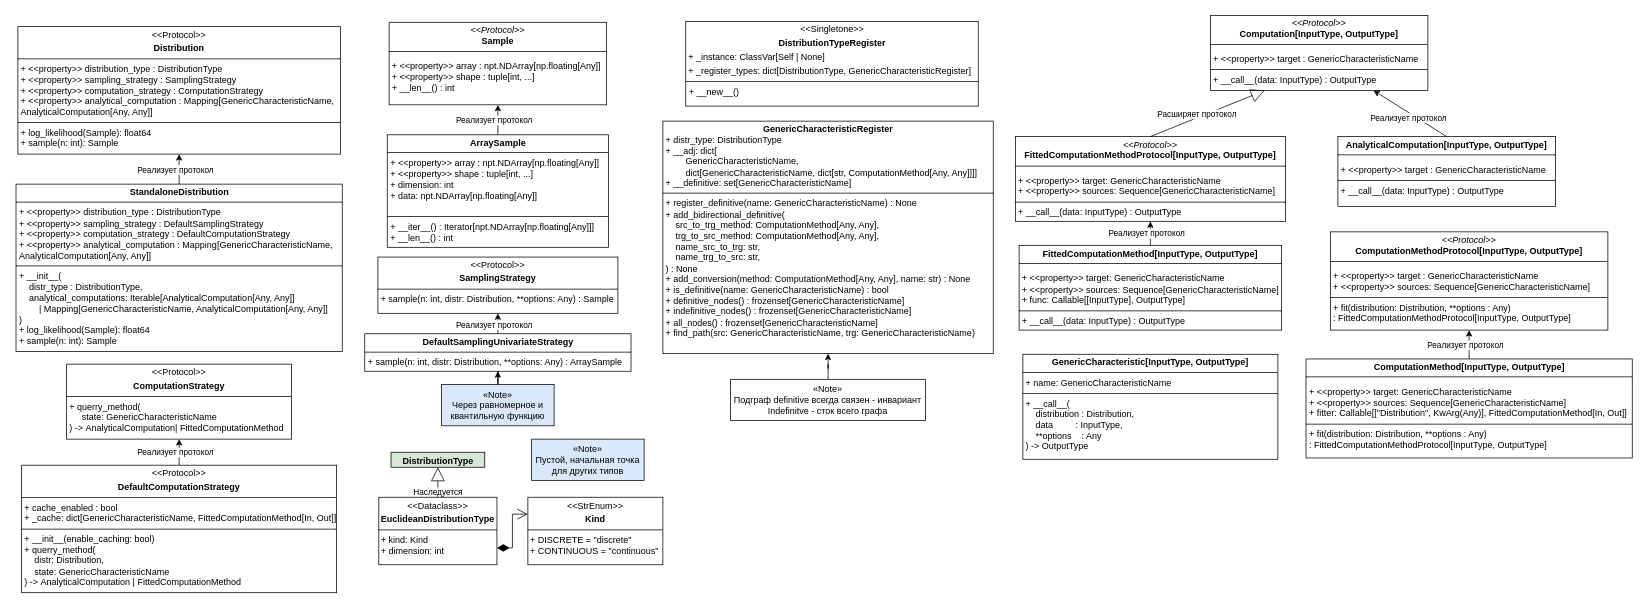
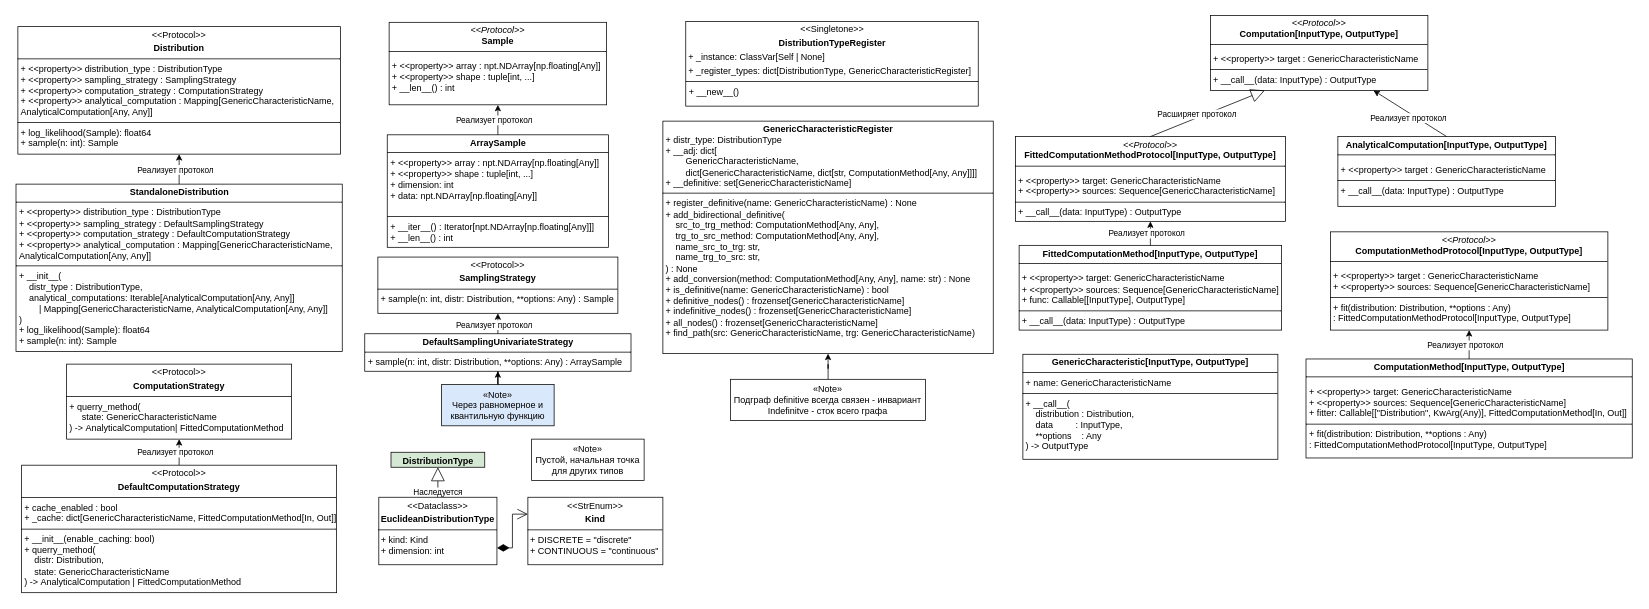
- <mxCell id="17" value="«Note»&lt;br&gt;Пустой, начальная точка для других типов" style="html=1;whiteSpace=wrap;fontFamily=Helvetica;fillColor=#dae8fc;" parent="1" vertex="1"><mxGeometry x="708" y="585" width="150" height="55" as="geometry" /></mxCell>
+ <mxCell id="17" value="«Note»&lt;br&gt;Пустой, начальная точка для других типов" style="html=1;whiteSpace=wrap;fontFamily=Helvetica;" parent="1" vertex="1"><mxGeometry x="708" y="585" width="150" height="55" as="geometry" /></mxCell>
